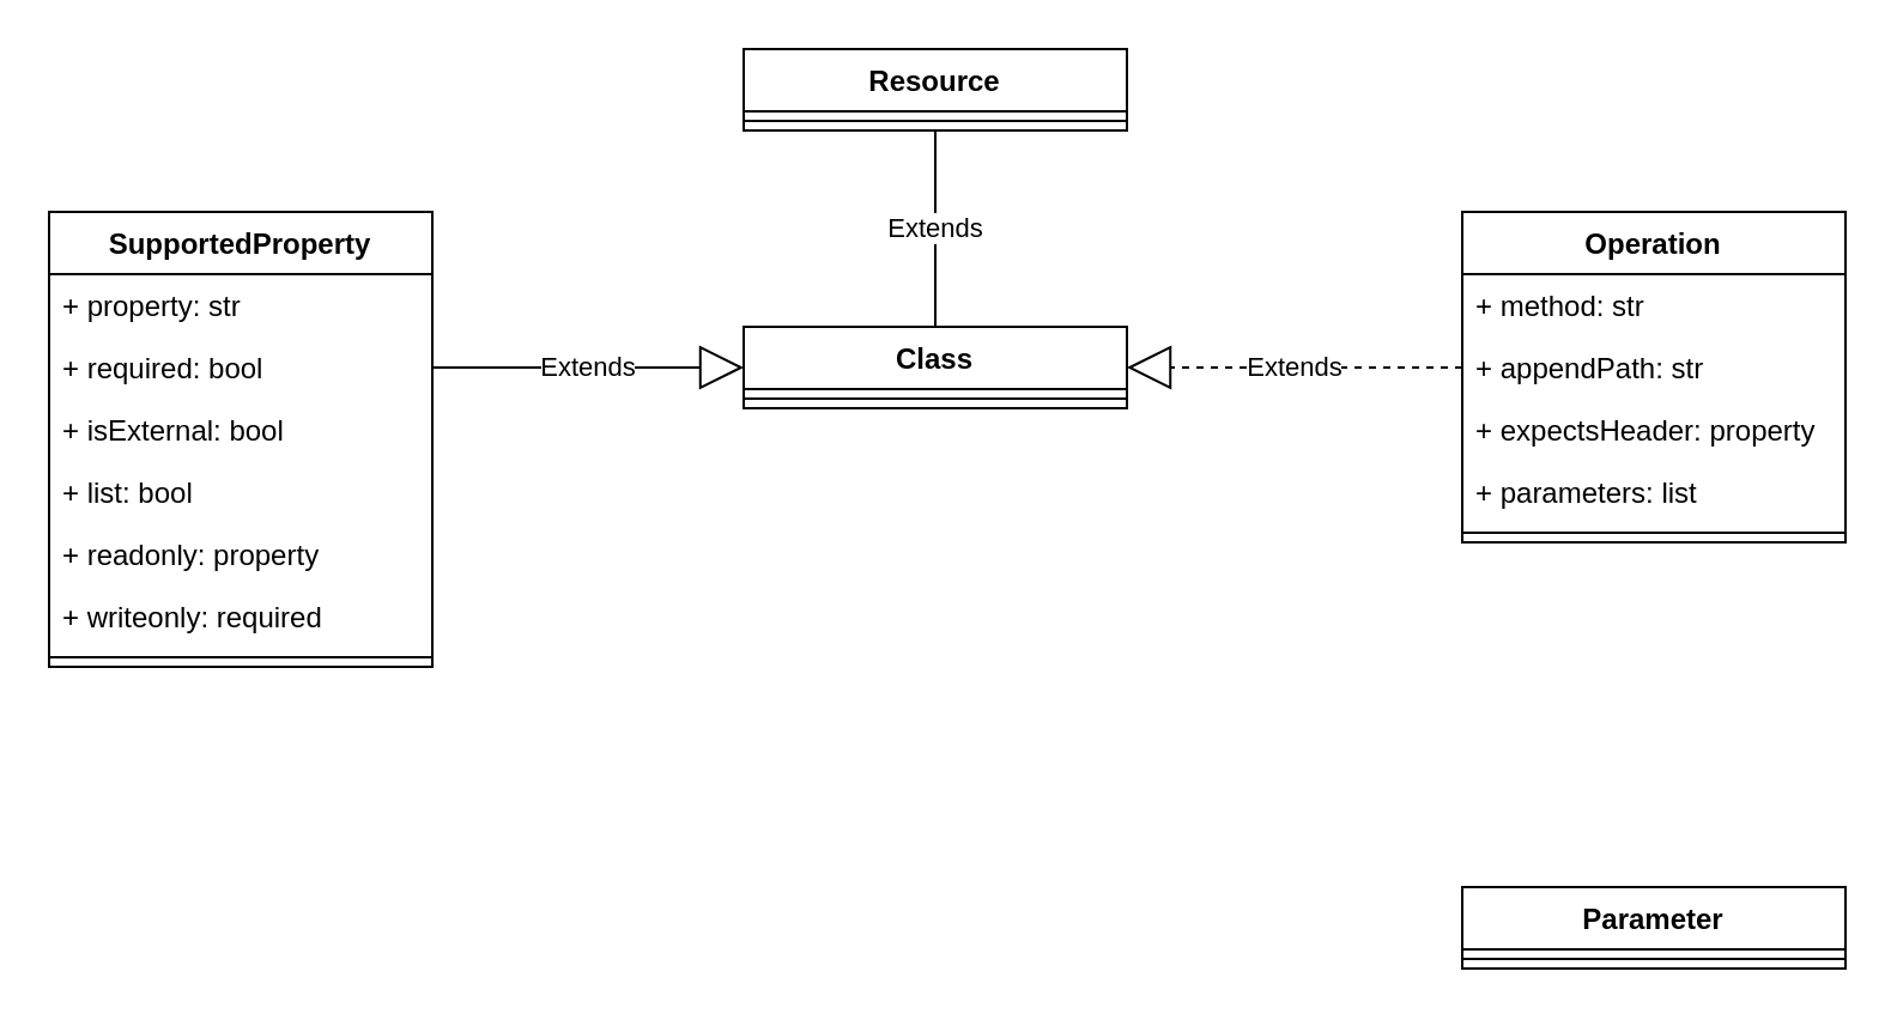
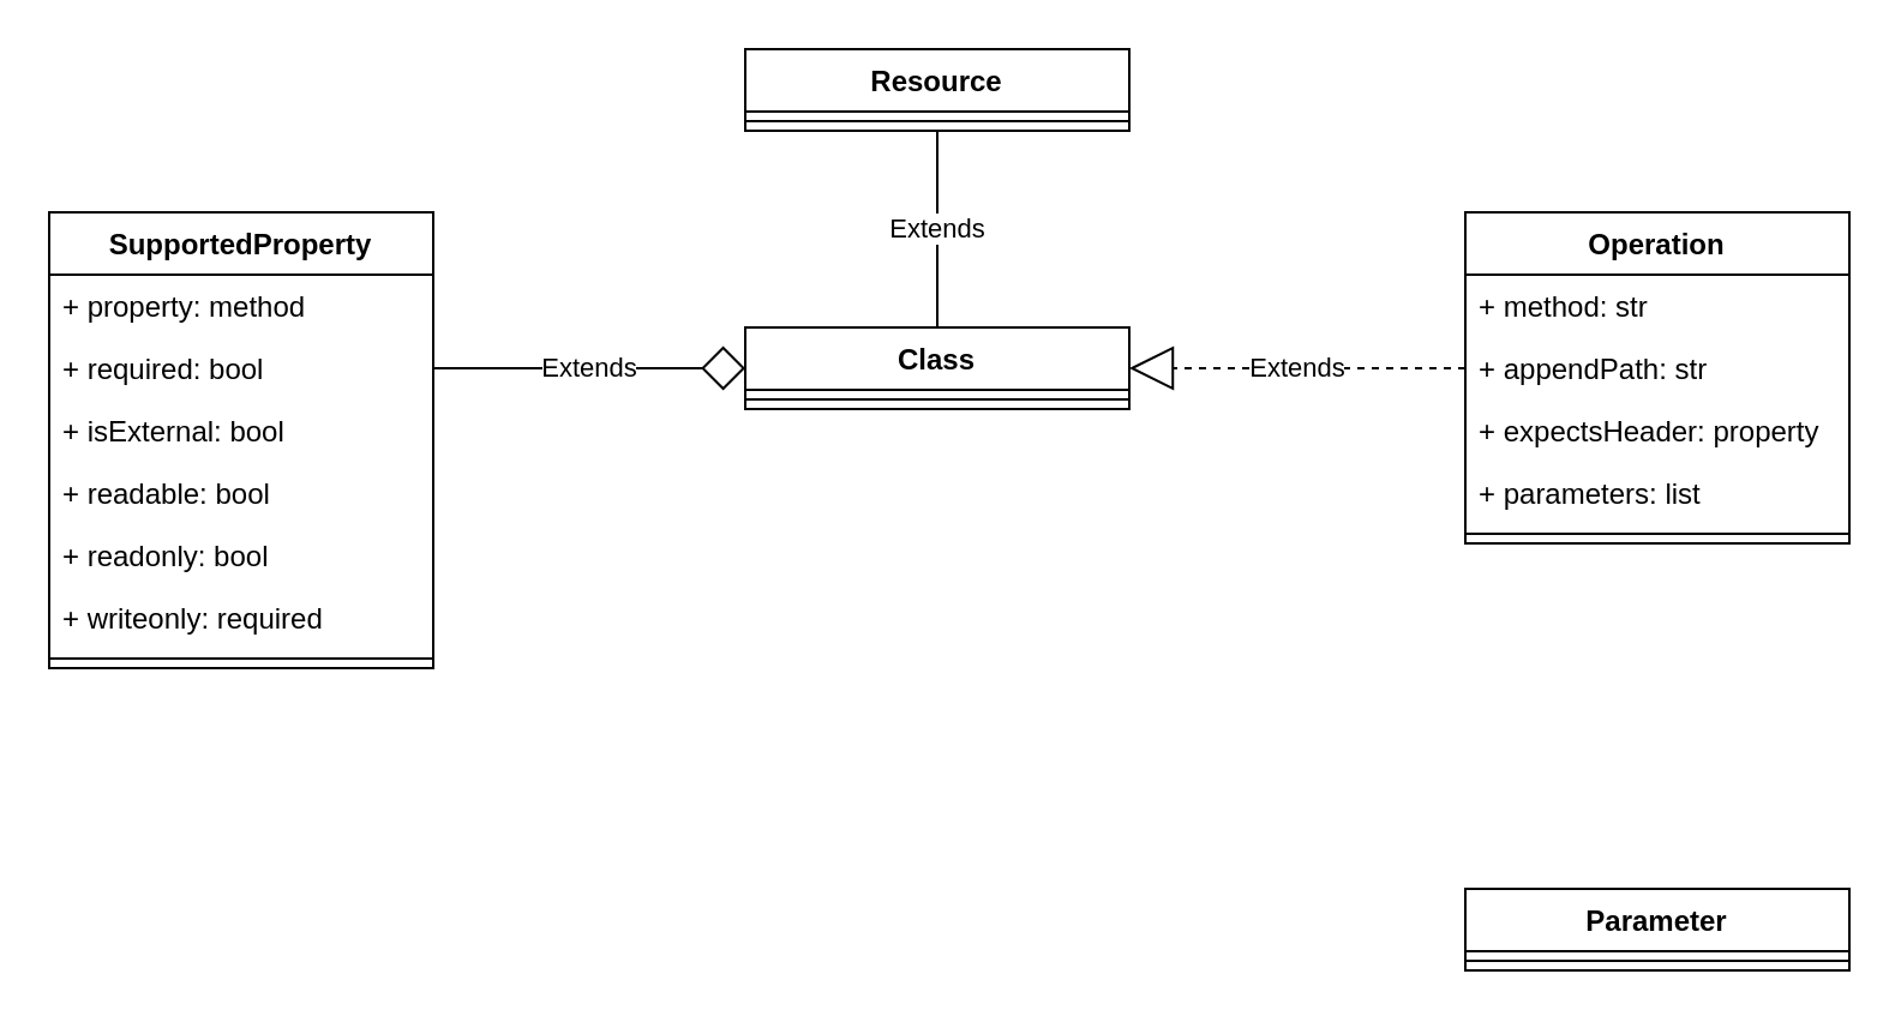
- <mxCell id="17" value="+ property: str" style="text;strokeColor=none;fillColor=none;align=left;verticalAlign=top;spacingLeft=4;spacingRight=4;overflow=hidden;rotatable=0;points=[[0,0.5],[1,0.5]];portConstraint=eastwest;" vertex="1" parent="16"><mxGeometry y="26" width="160" height="26" as="geometry" /></mxCell>
+ <mxCell id="17" value="+ property: method" style="text;strokeColor=none;fillColor=none;align=left;verticalAlign=top;spacingLeft=4;spacingRight=4;overflow=hidden;rotatable=0;points=[[0,0.5],[1,0.5]];portConstraint=eastwest;" vertex="1" parent="16"><mxGeometry y="26" width="160" height="26" as="geometry" /></mxCell>
- <mxCell id="24" value="Extends" style="endArrow=block;endSize=16;endFill=0;html=1;entryX=0;entryY=0.5;entryDx=0;entryDy=0;exitX=1;exitY=0.5;exitDx=0;exitDy=0;" edge="1" parent="1" source="18" target="8"><mxGeometry width="160" relative="1" as="geometry"><mxPoint x="620" y="163" as="sourcePoint" /><mxPoint x="450" y="163" as="targetPoint" /></mxGeometry></mxCell>
+ <mxCell id="24" value="Extends" style="endArrow=diamond;endSize=16;endFill=0;html=1;entryX=0;entryY=0.5;entryDx=0;entryDy=0;exitX=1;exitY=0.5;exitDx=0;exitDy=0;" edge="1" parent="1" source="18" target="8"><mxGeometry width="160" relative="1" as="geometry"><mxPoint x="620" y="163" as="sourcePoint" /><mxPoint x="450" y="163" as="targetPoint" /></mxGeometry></mxCell>
- <mxCell id="20" value="+ list: bool" style="text;strokeColor=none;fillColor=none;align=left;verticalAlign=top;spacingLeft=4;spacingRight=4;overflow=hidden;rotatable=0;points=[[0,0.5],[1,0.5]];portConstraint=eastwest;" vertex="1" parent="16"><mxGeometry y="104" width="160" height="26" as="geometry" /></mxCell>
+ <mxCell id="20" value="+ readable: bool" style="text;strokeColor=none;fillColor=none;align=left;verticalAlign=top;spacingLeft=4;spacingRight=4;overflow=hidden;rotatable=0;points=[[0,0.5],[1,0.5]];portConstraint=eastwest;" vertex="1" parent="16"><mxGeometry y="104" width="160" height="26" as="geometry" /></mxCell>
- <mxCell id="21" value="+ readonly: property" style="text;strokeColor=none;fillColor=none;align=left;verticalAlign=top;spacingLeft=4;spacingRight=4;overflow=hidden;rotatable=0;points=[[0,0.5],[1,0.5]];portConstraint=eastwest;" vertex="1" parent="16"><mxGeometry y="130" width="160" height="26" as="geometry" /></mxCell>
+ <mxCell id="21" value="+ readonly: bool" style="text;strokeColor=none;fillColor=none;align=left;verticalAlign=top;spacingLeft=4;spacingRight=4;overflow=hidden;rotatable=0;points=[[0,0.5],[1,0.5]];portConstraint=eastwest;" vertex="1" parent="16"><mxGeometry y="130" width="160" height="26" as="geometry" /></mxCell>
